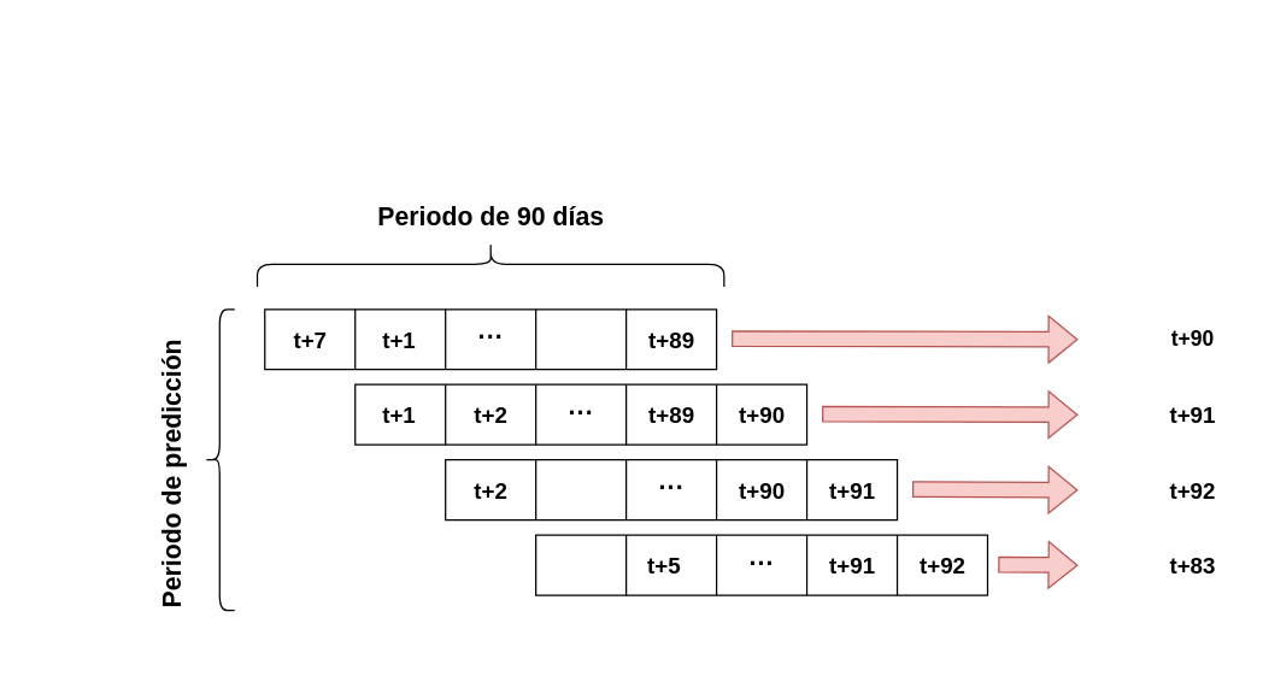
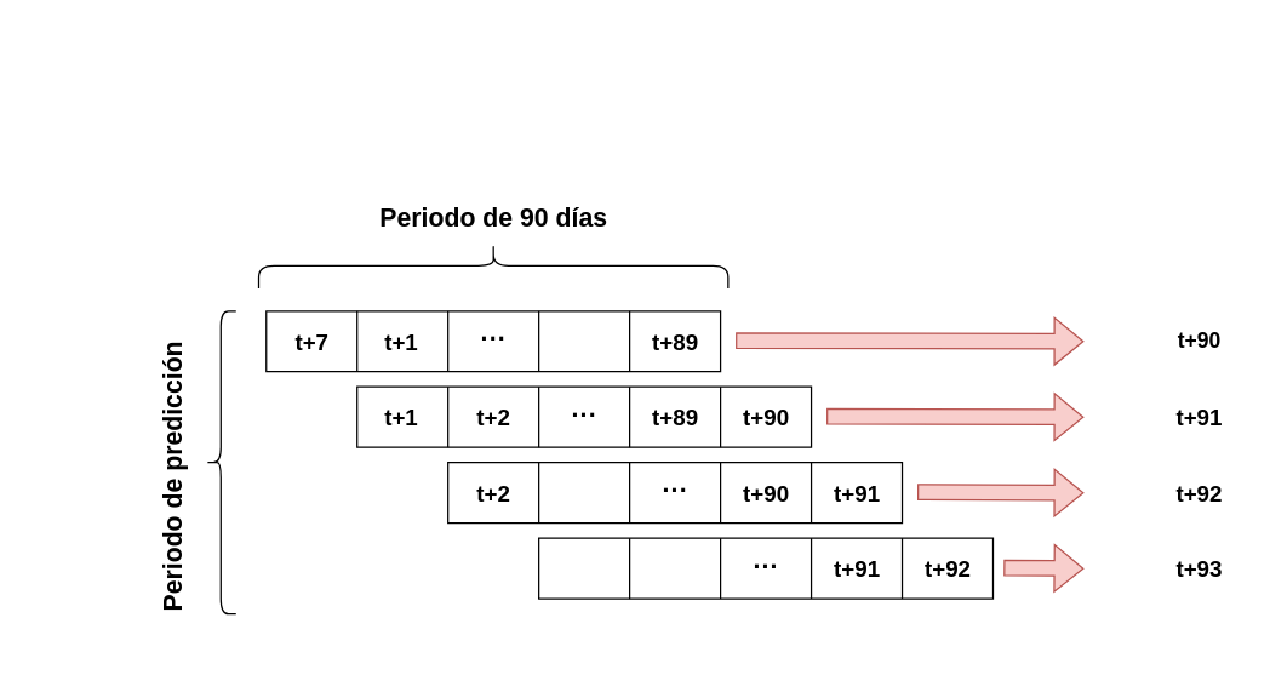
- <mxCell id="46" value="t+5" style="text;html=1;resizable=0;autosize=1;align=center;verticalAlign=middle;points=[];fillColor=none;strokeColor=none;rounded=0;fontStyle=1;fontSize=15;" parent="1" vertex="1"><mxGeometry x="420" y="365" width="40" height="20" as="geometry" /></mxCell>
- <mxCell id="62" value="t+83" style="text;html=1;resizable=0;autosize=1;align=center;verticalAlign=middle;points=[];fillColor=none;strokeColor=none;rounded=0;fontStyle=1;fontSize=15;" parent="1" vertex="1"><mxGeometry x="766" y="365" width="50" height="20" as="geometry" /></mxCell>
+ <mxCell id="62" value="t+93" style="text;html=1;resizable=0;autosize=1;align=center;verticalAlign=middle;points=[];fillColor=none;strokeColor=none;rounded=0;fontStyle=1;fontSize=15;" parent="1" vertex="1"><mxGeometry x="766" y="365" width="50" height="20" as="geometry" /></mxCell>
